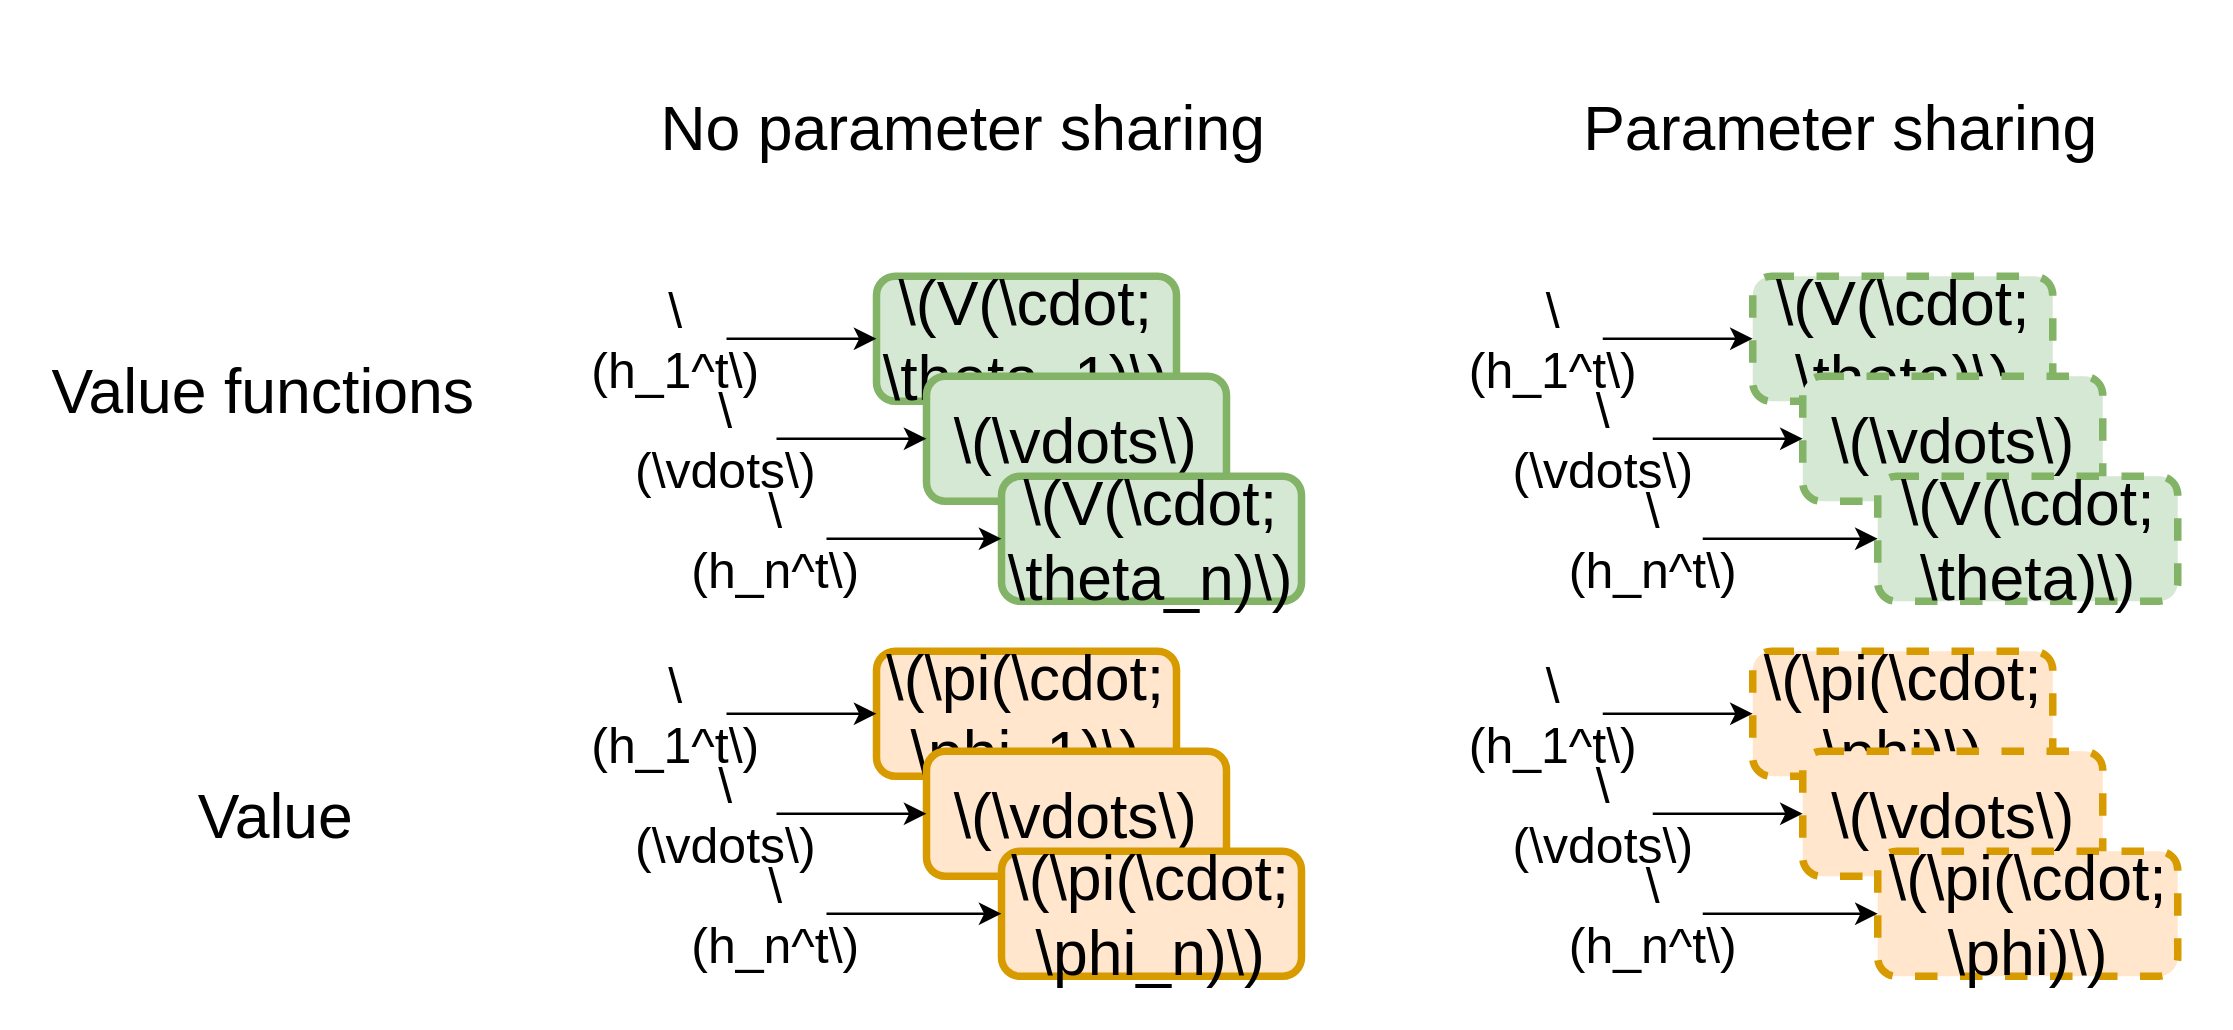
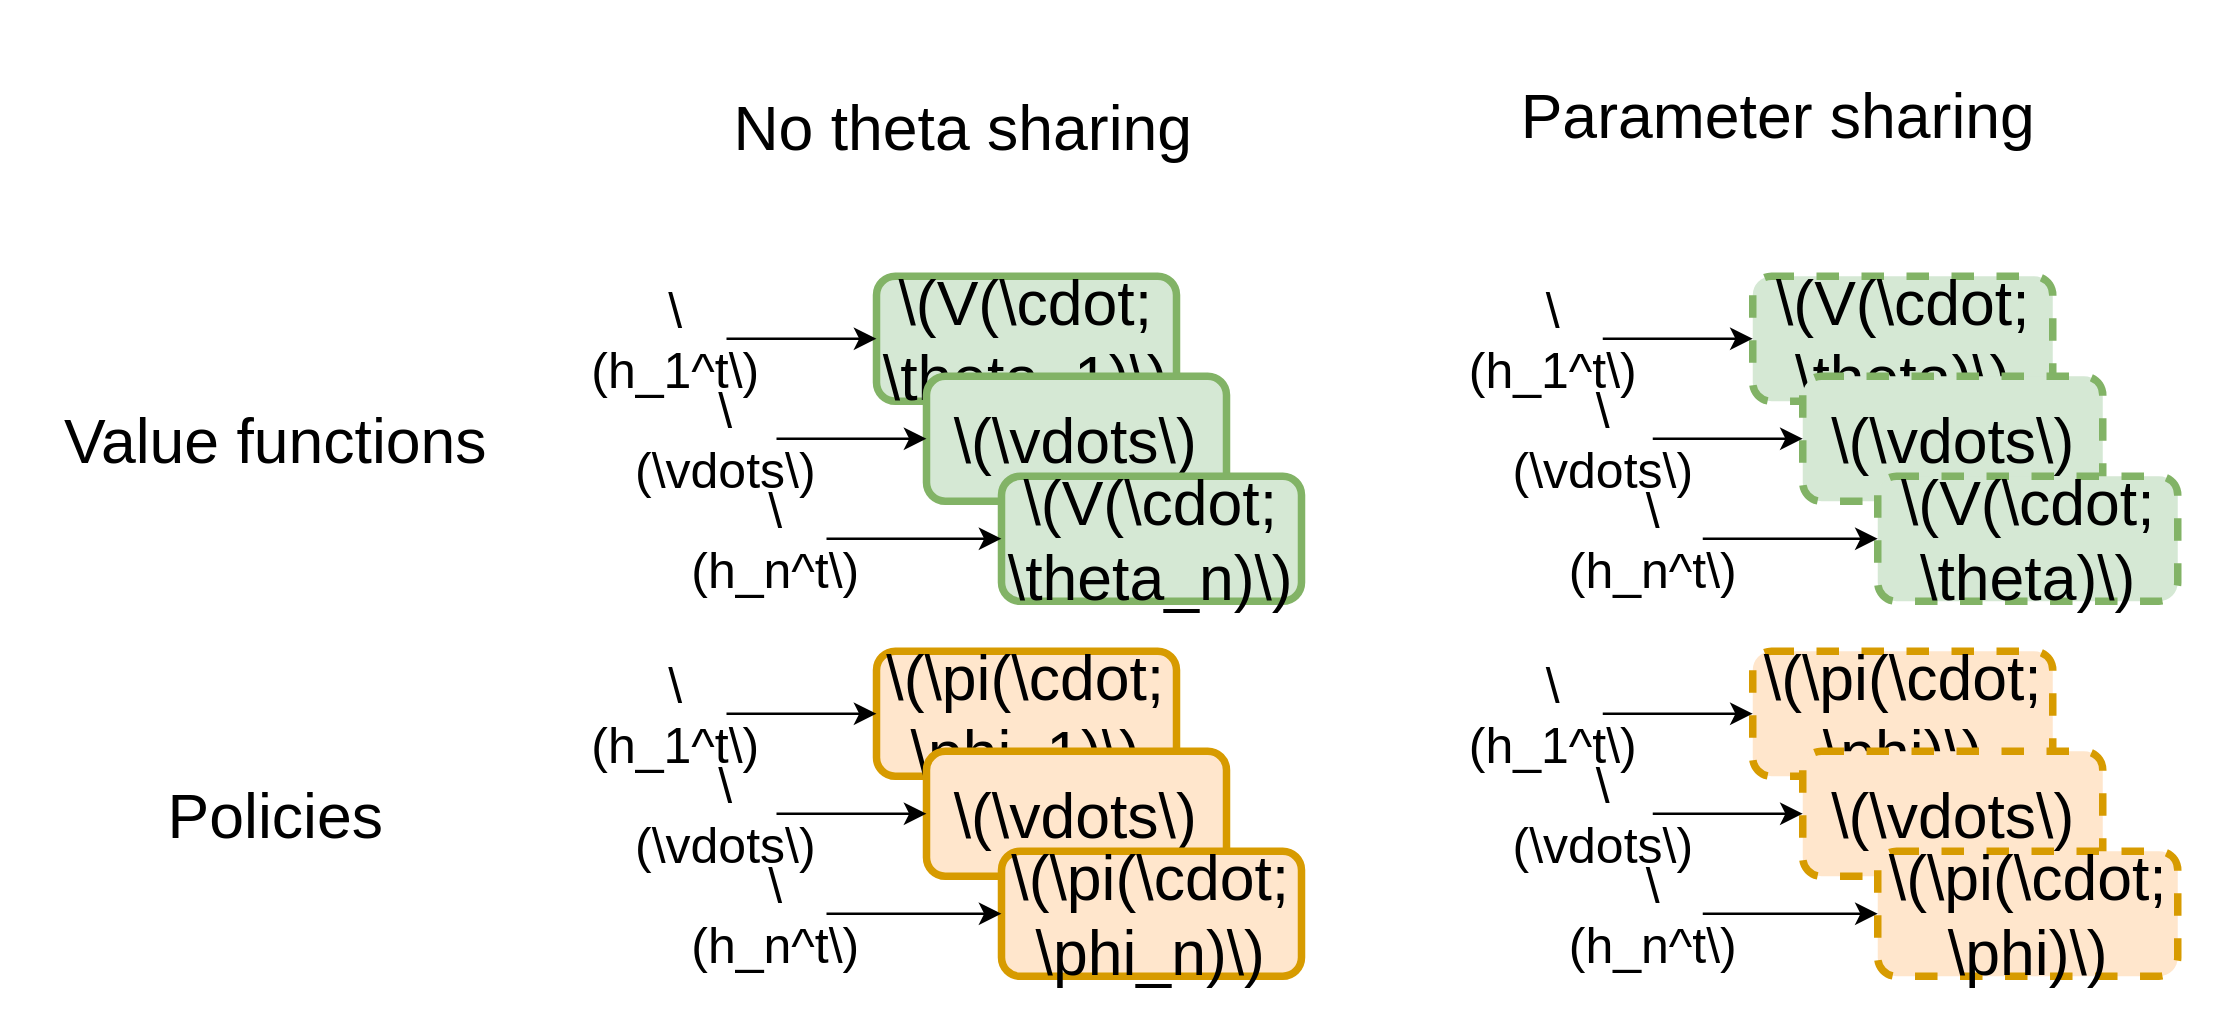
- <mxCell id="20" value="&lt;font style=&quot;font-size: 25px;&quot;&gt;No parameter sharing&lt;/font&gt;" style="text;html=1;align=center;verticalAlign=middle;whiteSpace=wrap;rounded=0;" parent="1" vertex="1"><mxGeometry x="260" y="20" width="250" height="60" as="geometry" /></mxCell>
+ <mxCell id="20" value="&lt;font style=&quot;font-size: 25px;&quot;&gt;No theta sharing&lt;/font&gt;" style="text;html=1;align=center;verticalAlign=middle;whiteSpace=wrap;rounded=0;" parent="1" vertex="1"><mxGeometry x="260" y="20" width="250" height="60" as="geometry" /></mxCell>
- <mxCell id="21" value="&lt;font style=&quot;font-size: 25px;&quot;&gt;Parameter sharing&lt;/font&gt;" style="text;html=1;align=center;verticalAlign=middle;whiteSpace=wrap;rounded=0;" parent="1" vertex="1"><mxGeometry x="600.5" y="20" width="270" height="60" as="geometry" /></mxCell>
+ <mxCell id="21" value="&lt;font style=&quot;font-size: 25px;&quot;&gt;Parameter sharing&lt;/font&gt;" style="text;html=1;align=center;verticalAlign=middle;whiteSpace=wrap;rounded=0;" parent="1" vertex="1"><mxGeometry x="575.5" y="15" width="270" height="60" as="geometry" /></mxCell>
- <mxCell id="22" value="&lt;font style=&quot;font-size: 25px;&quot;&gt;Value functions&lt;/font&gt;" style="text;html=1;align=center;verticalAlign=middle;whiteSpace=wrap;rounded=0;" parent="1" vertex="1"><mxGeometry x="15" y="125" width="180" height="60" as="geometry" /></mxCell>
+ <mxCell id="22" value="&lt;font style=&quot;font-size: 25px;&quot;&gt;Value functions&lt;/font&gt;" style="text;html=1;align=center;verticalAlign=middle;whiteSpace=wrap;rounded=0;" parent="1" vertex="1"><mxGeometry x="20" y="145" width="180" height="60" as="geometry" /></mxCell>
- <mxCell id="23" value="&lt;font style=&quot;font-size: 25px;&quot;&gt;Value&lt;/font&gt;" style="text;html=1;align=center;verticalAlign=middle;whiteSpace=wrap;rounded=0;" parent="1" vertex="1"><mxGeometry x="20" y="295" width="180" height="60" as="geometry" /></mxCell>
+ <mxCell id="23" value="&lt;font style=&quot;font-size: 25px;&quot;&gt;Policies&lt;/font&gt;" style="text;html=1;align=center;verticalAlign=middle;whiteSpace=wrap;rounded=0;" parent="1" vertex="1"><mxGeometry x="20" y="295" width="180" height="60" as="geometry" /></mxCell>
